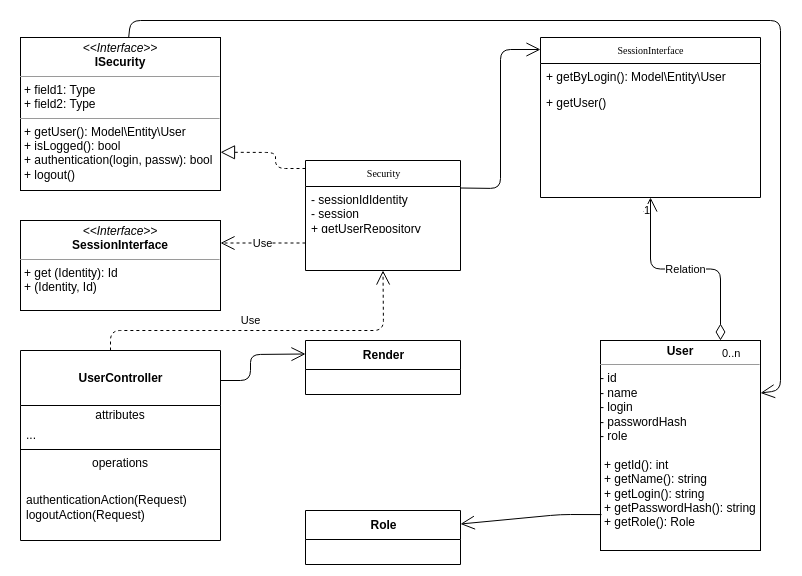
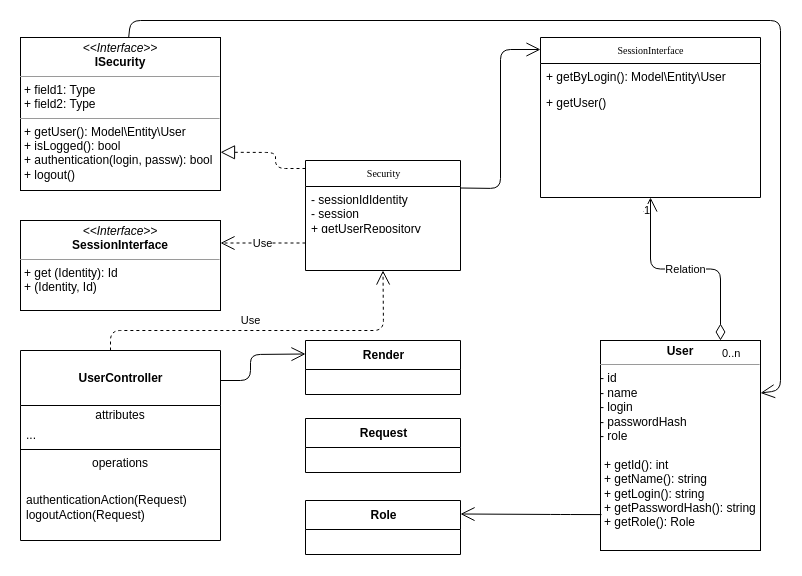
+ <mxCell id="19" value="Request" style="swimlane;fontStyle=1;align=center;verticalAlign=middle;childLayout=stackLayout;horizontal=1;startSize=29;horizontalStack=0;resizeParent=1;resizeParentMax=0;resizeLast=0;collapsible=0;marginBottom=0;html=1;" vertex="1" parent="1"><mxGeometry x="305" y="418" width="155" height="54" as="geometry" /></mxCell>
- <mxCell id="21" value="Role" style="swimlane;fontStyle=1;align=center;verticalAlign=middle;childLayout=stackLayout;horizontal=1;startSize=29;horizontalStack=0;resizeParent=1;resizeParentMax=0;resizeLast=0;collapsible=0;marginBottom=0;html=1;" vertex="1" parent="1"><mxGeometry x="305" y="510" width="155" height="54" as="geometry" /></mxCell>
+ <mxCell id="21" value="Role" style="swimlane;fontStyle=1;align=center;verticalAlign=middle;childLayout=stackLayout;horizontal=1;startSize=29;horizontalStack=0;resizeParent=1;resizeParentMax=0;resizeLast=0;collapsible=0;marginBottom=0;html=1;" vertex="1" parent="1"><mxGeometry x="305" y="500" width="155" height="54" as="geometry" /></mxCell>
